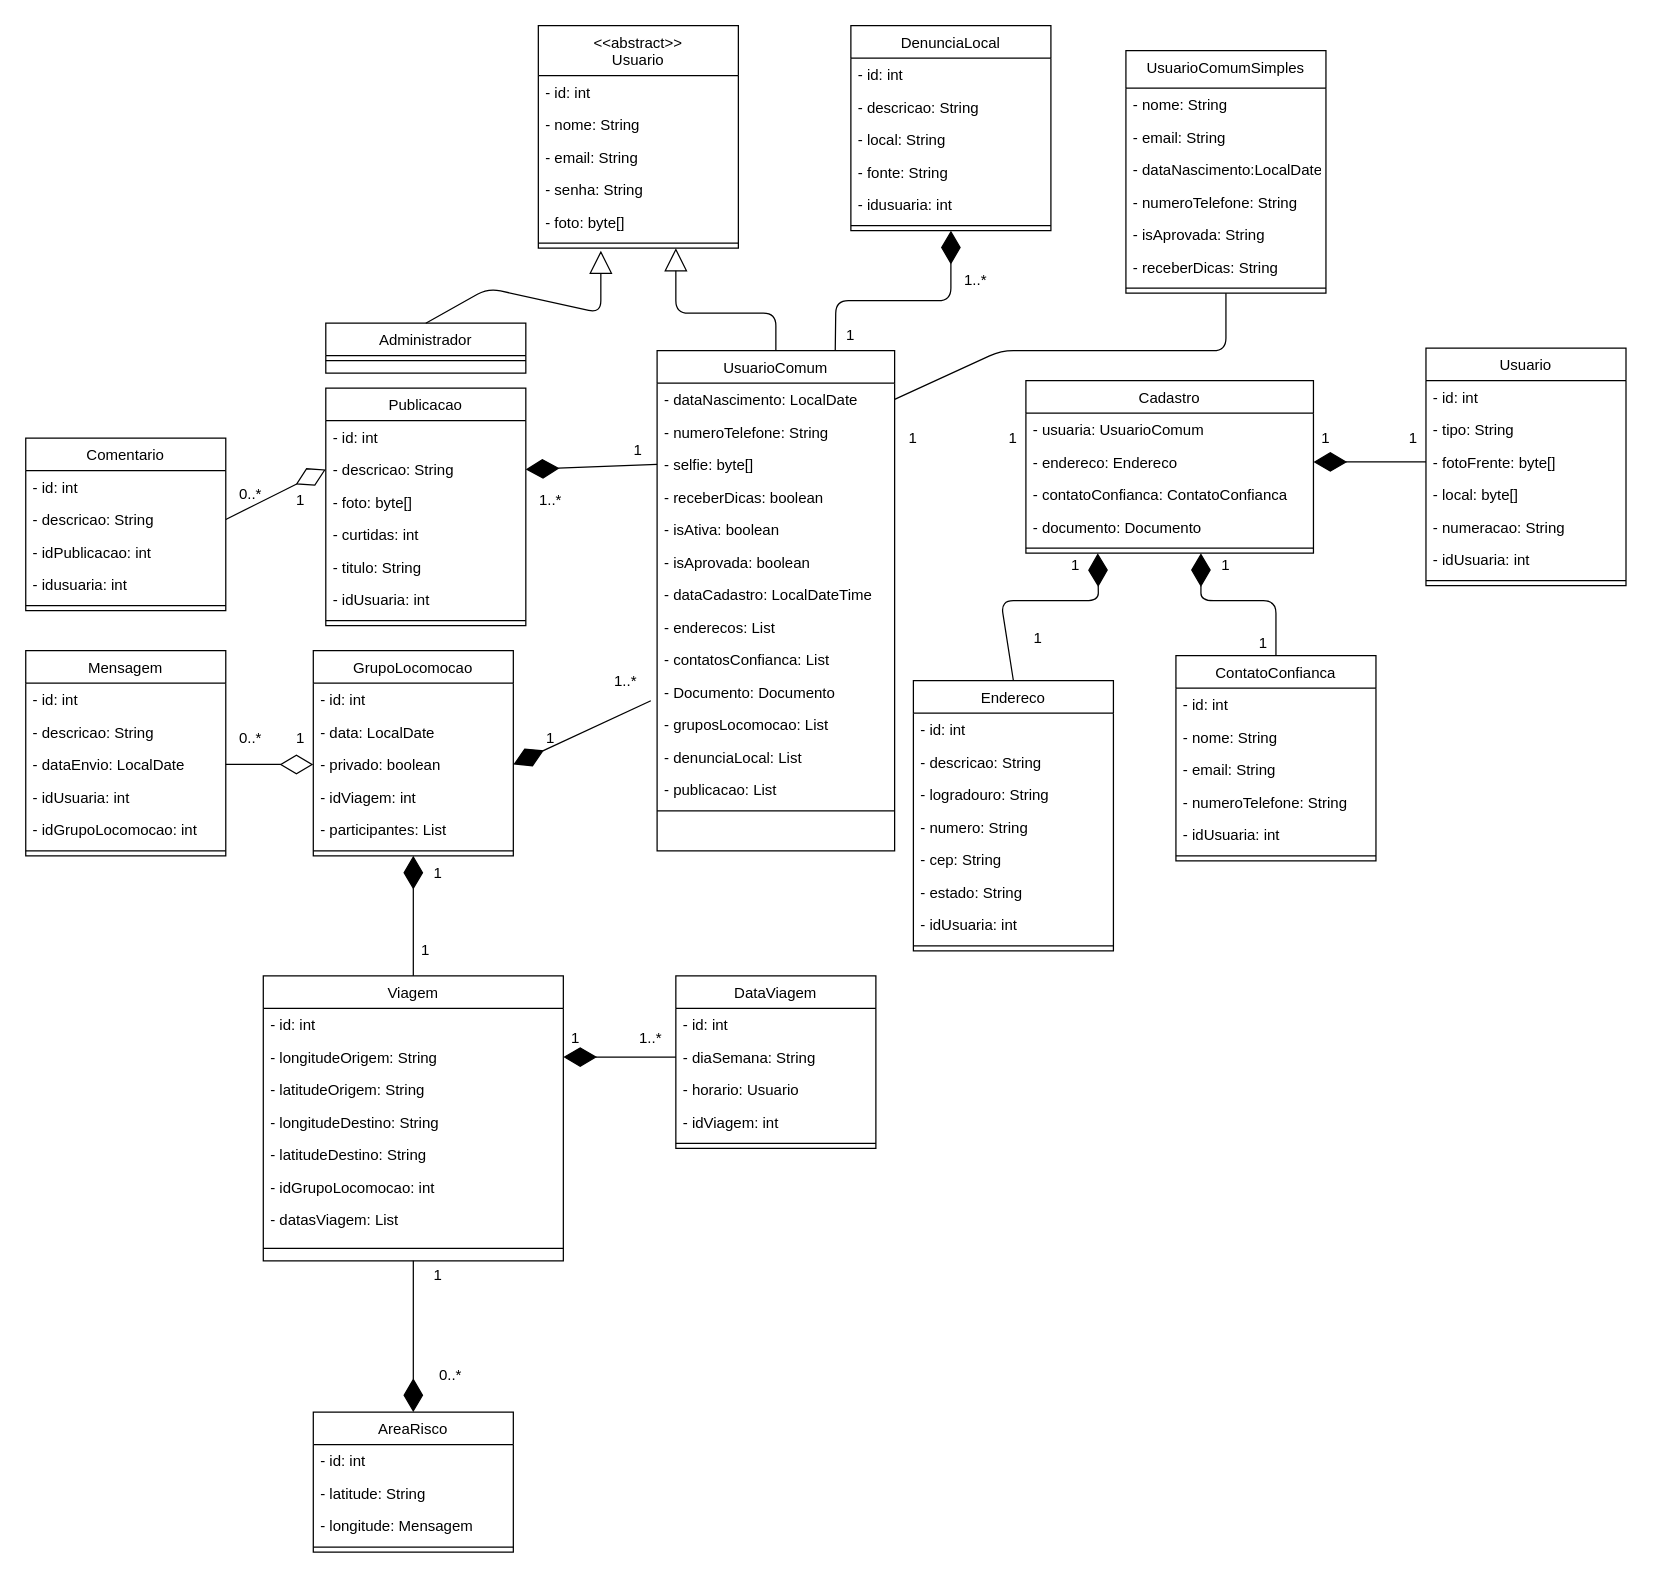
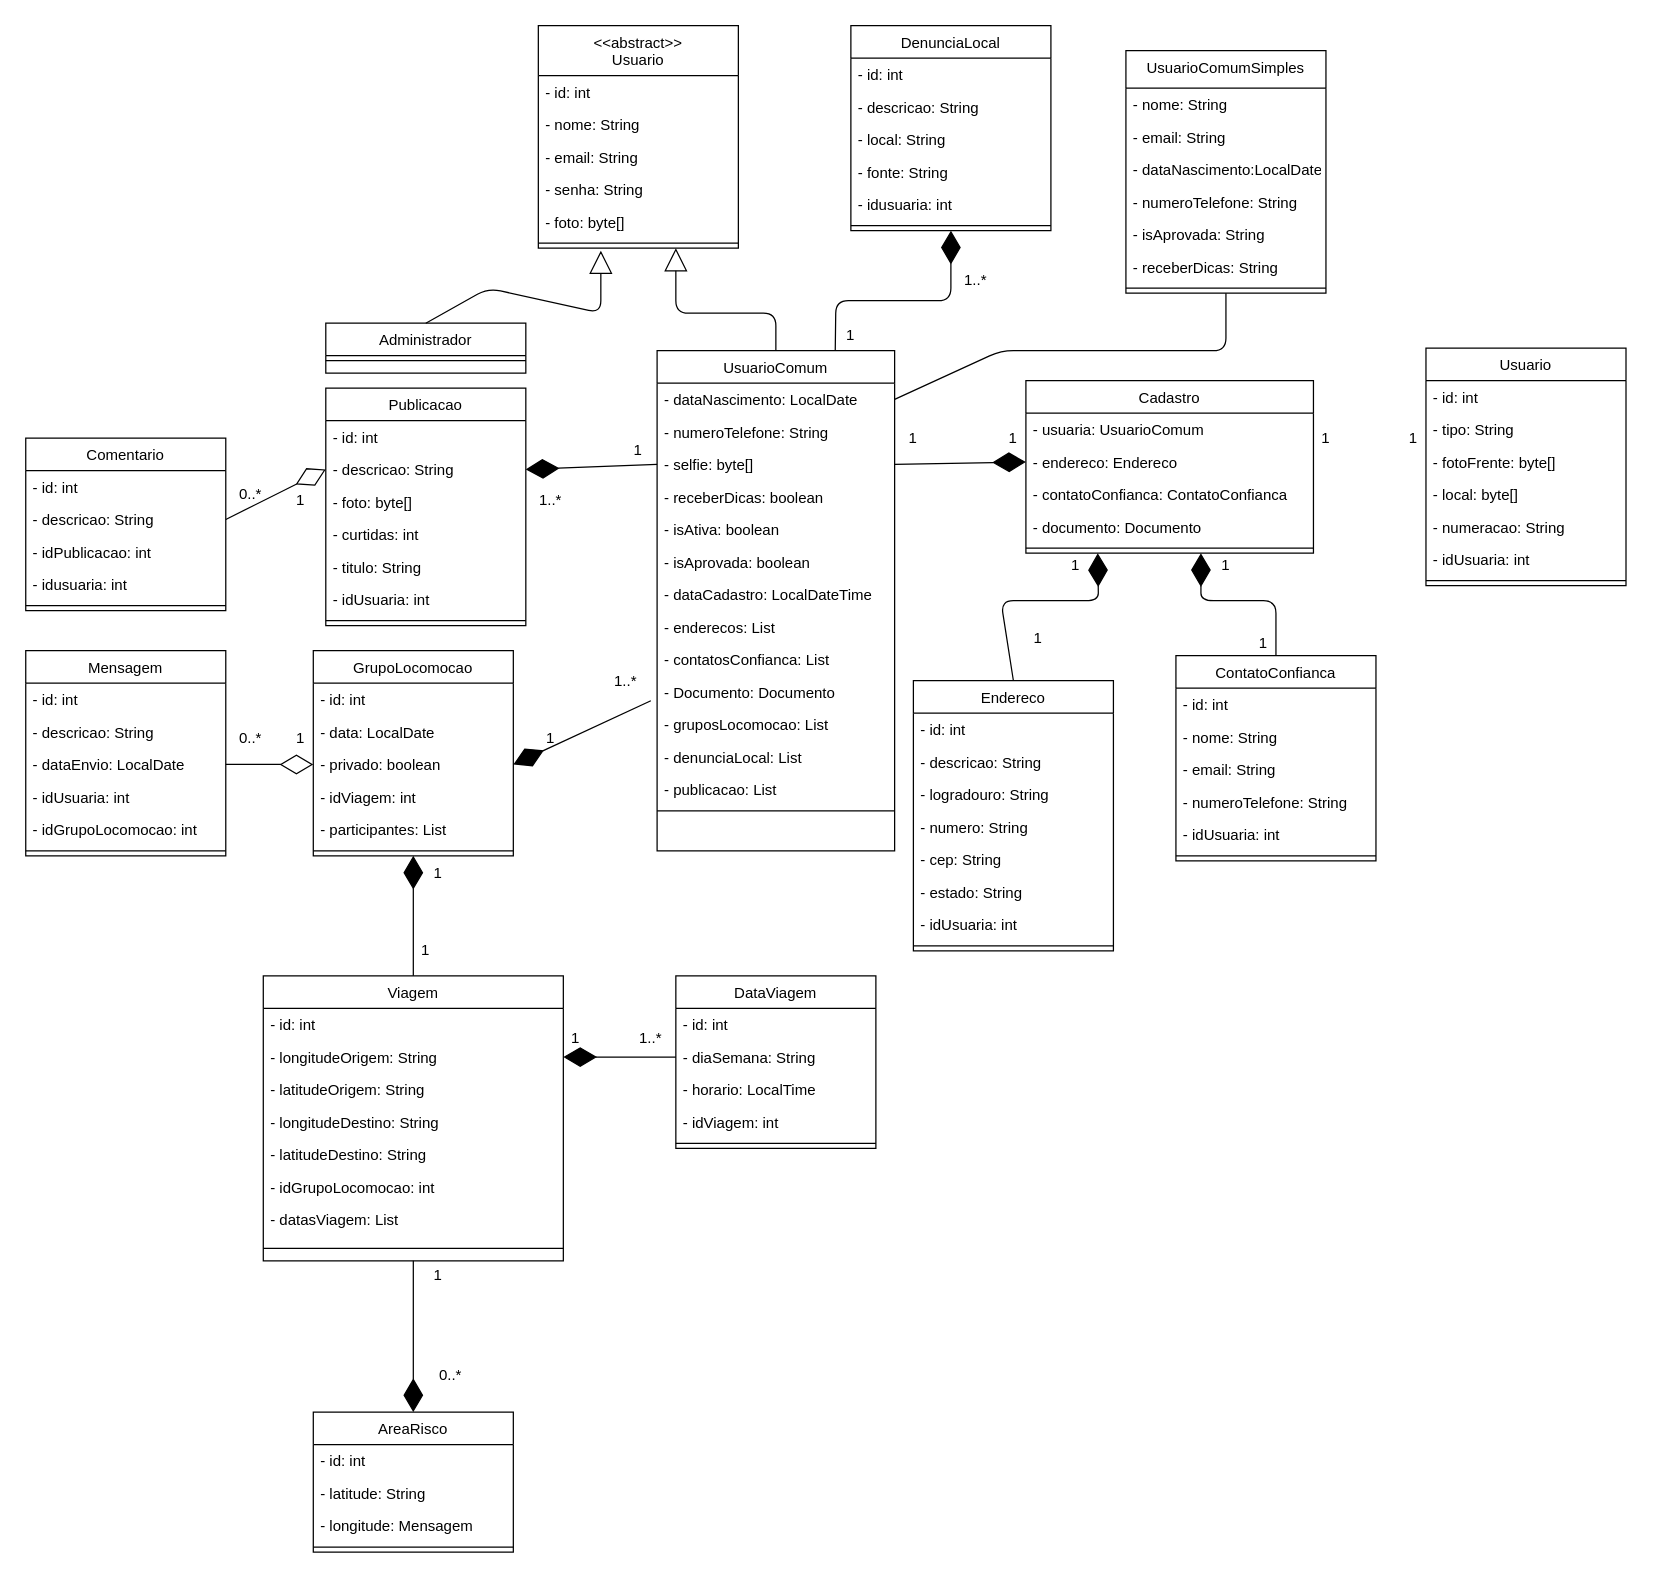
- <mxCell id="116" value="" style="endArrow=diamondThin;endFill=1;endSize=24;html=1;exitX=0;exitY=0.5;exitDx=0;exitDy=0;entryX=1;entryY=0.5;entryDx=0;entryDy=0;" parent="1" source="44" target="11" edge="1"><mxGeometry width="160" relative="1" as="geometry"><mxPoint x="1000" y="372.5" as="sourcePoint" /><mxPoint x="1100" y="372.5" as="targetPoint" /></mxGeometry></mxCell>
+ <mxCell id="113" value="" style="endArrow=diamondThin;endFill=1;endSize=24;html=1;exitX=1;exitY=0.5;exitDx=0;exitDy=0;entryX=0;entryY=0.5;entryDx=0;entryDy=0;" parent="1" source="90" target="11" edge="1"><mxGeometry width="160" relative="1" as="geometry"><mxPoint x="740" y="320" as="sourcePoint" /><mxPoint x="790" y="340" as="targetPoint" /></mxGeometry></mxCell>
- <mxCell id="31" value="- horario: Usuario" style="text;align=left;verticalAlign=top;spacingLeft=4;spacingRight=4;overflow=hidden;rotatable=0;points=[[0,0.5],[1,0.5]];portConstraint=eastwest;" parent="28" vertex="1"><mxGeometry y="78" width="160" height="26" as="geometry" /></mxCell>
+ <mxCell id="31" value="- horario: LocalTime" style="text;align=left;verticalAlign=top;spacingLeft=4;spacingRight=4;overflow=hidden;rotatable=0;points=[[0,0.5],[1,0.5]];portConstraint=eastwest;" parent="28" vertex="1"><mxGeometry y="78" width="160" height="26" as="geometry" /></mxCell>
